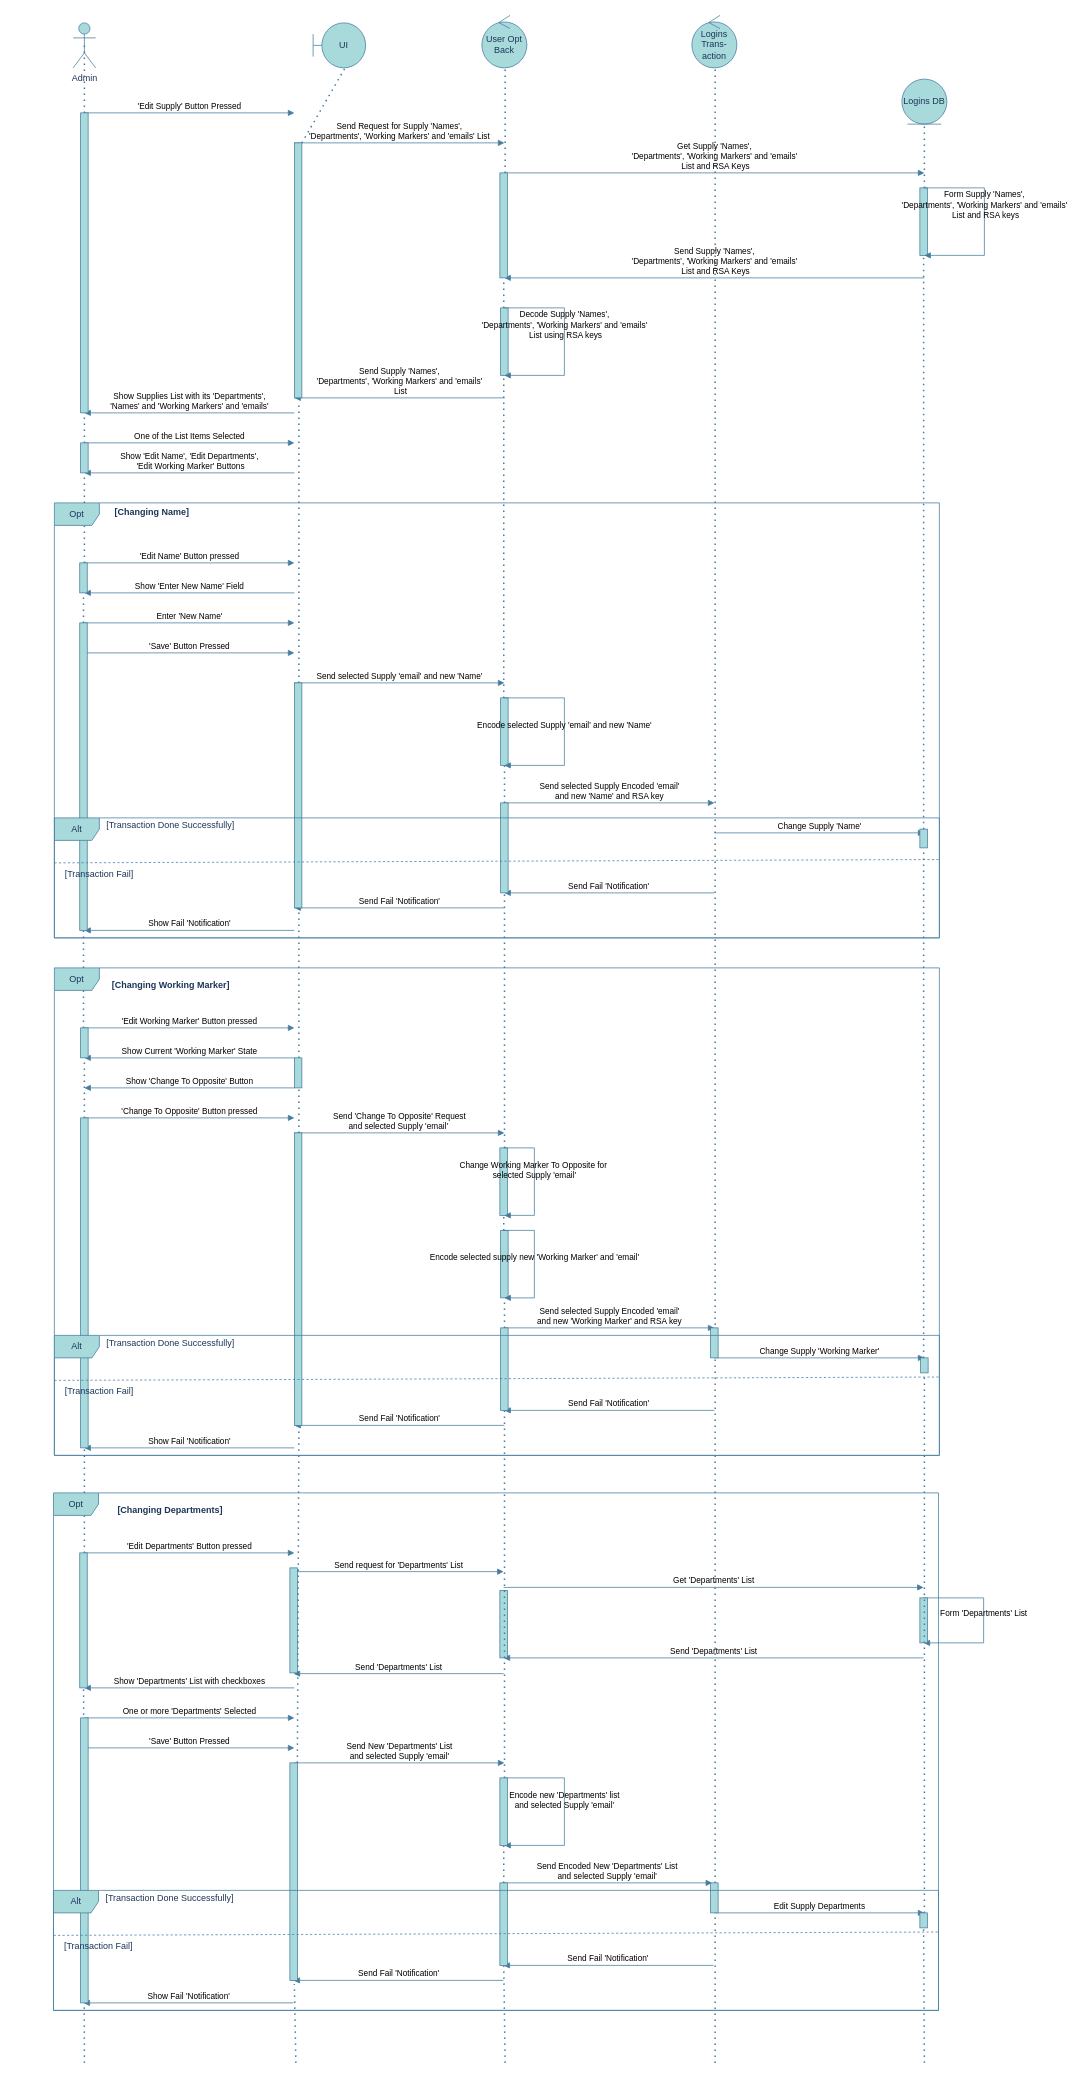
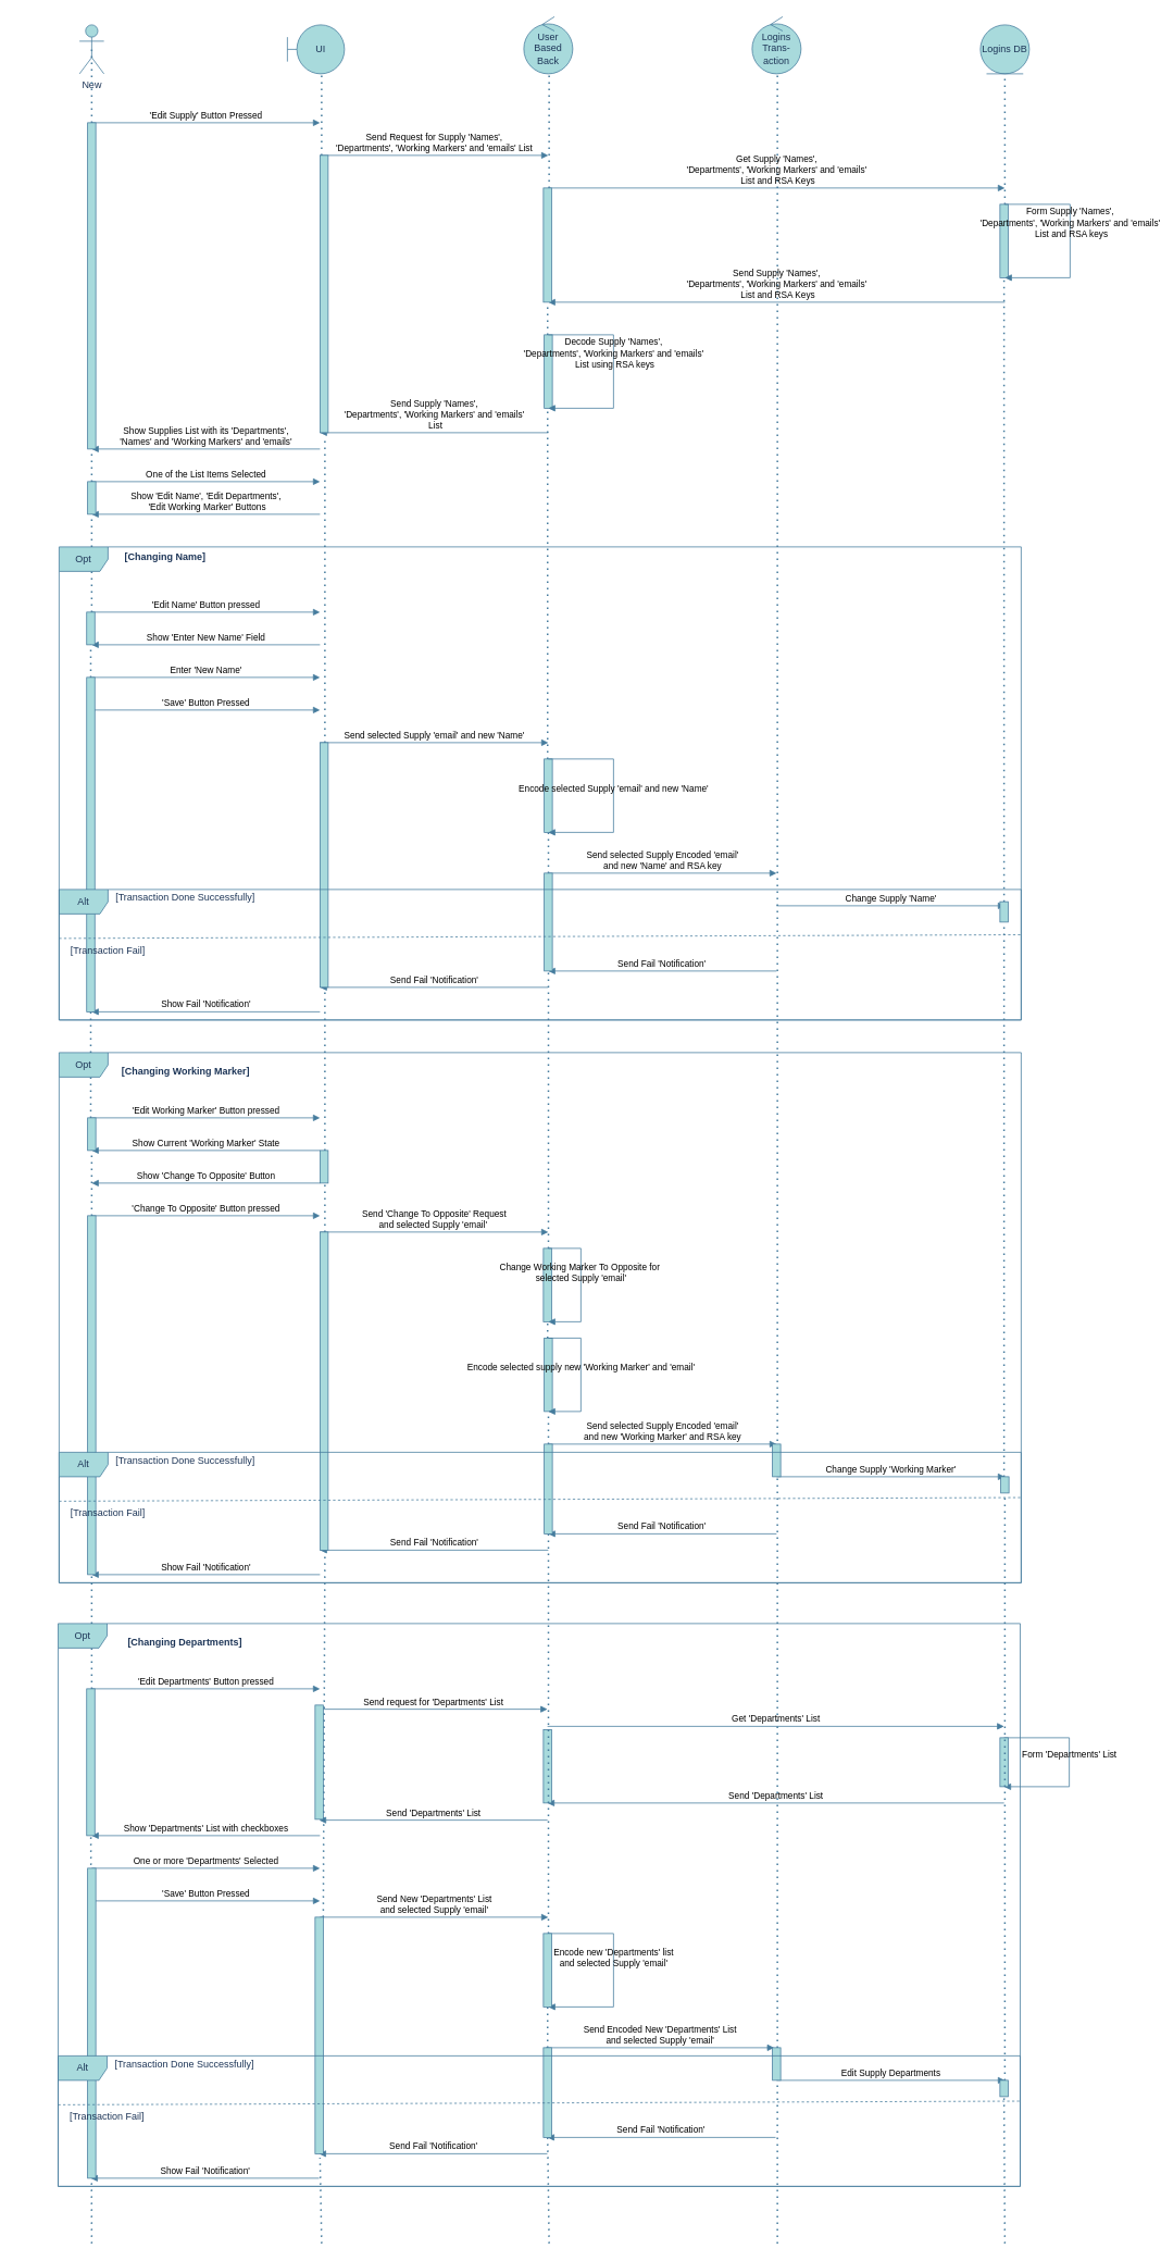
- <mxCell id="3" value="UI" style="shape=umlBoundary;whiteSpace=wrap;html=1;strokeColor=#457B9D;fontColor=#1D3557;fillColor=#A8DADC;labelBackgroundColor=none;" vertex="1" parent="1"><mxGeometry x="417" y="30" width="70" height="60" as="geometry" /></mxCell>
+ <mxCell id="3" value="UI" style="shape=umlBoundary;whiteSpace=wrap;html=1;strokeColor=#457B9D;fontColor=#1D3557;fillColor=#A8DADC;labelBackgroundColor=none;" vertex="1" parent="1"><mxGeometry x="352" y="30" width="70" height="60" as="geometry" /></mxCell>
- <mxCell id="4" value="User Opt Back" style="ellipse;shape=umlControl;whiteSpace=wrap;html=1;strokeColor=#457B9D;fontColor=#1D3557;fillColor=#A8DADC;labelBackgroundColor=none;" vertex="1" parent="1"><mxGeometry x="642" y="20" width="60" height="70" as="geometry" /></mxCell>
+ <mxCell id="4" value="User Based Back" style="ellipse;shape=umlControl;whiteSpace=wrap;html=1;strokeColor=#457B9D;fontColor=#1D3557;fillColor=#A8DADC;labelBackgroundColor=none;" vertex="1" parent="1"><mxGeometry x="642" y="20" width="60" height="70" as="geometry" /></mxCell>
- <mxCell id="2" value="Admin&lt;br&gt;" style="shape=umlActor;verticalLabelPosition=bottom;verticalAlign=top;html=1;strokeColor=#457B9D;fontColor=#1D3557;fillColor=#A8DADC;labelBackgroundColor=none;" vertex="1" parent="1"><mxGeometry x="97" y="30" width="30" height="60" as="geometry" /></mxCell>
+ <mxCell id="2" value="New&lt;br&gt;" style="shape=umlActor;verticalLabelPosition=bottom;verticalAlign=top;html=1;strokeColor=#457B9D;fontColor=#1D3557;fillColor=#A8DADC;labelBackgroundColor=none;" vertex="1" parent="1"><mxGeometry x="97" y="30" width="30" height="60" as="geometry" /></mxCell>
- <mxCell id="6" value="Logins DB" style="ellipse;shape=umlEntity;whiteSpace=wrap;html=1;strokeColor=#457B9D;fontColor=#1D3557;fillColor=#A8DADC;labelBackgroundColor=none;" vertex="1" parent="1"><mxGeometry x="1202" y="105" width="60" height="60" as="geometry" /></mxCell>
+ <mxCell id="6" value="Logins DB" style="ellipse;shape=umlEntity;whiteSpace=wrap;html=1;strokeColor=#457B9D;fontColor=#1D3557;fillColor=#A8DADC;labelBackgroundColor=none;" vertex="1" parent="1"><mxGeometry x="1202" y="30" width="60" height="60" as="geometry" /></mxCell>
